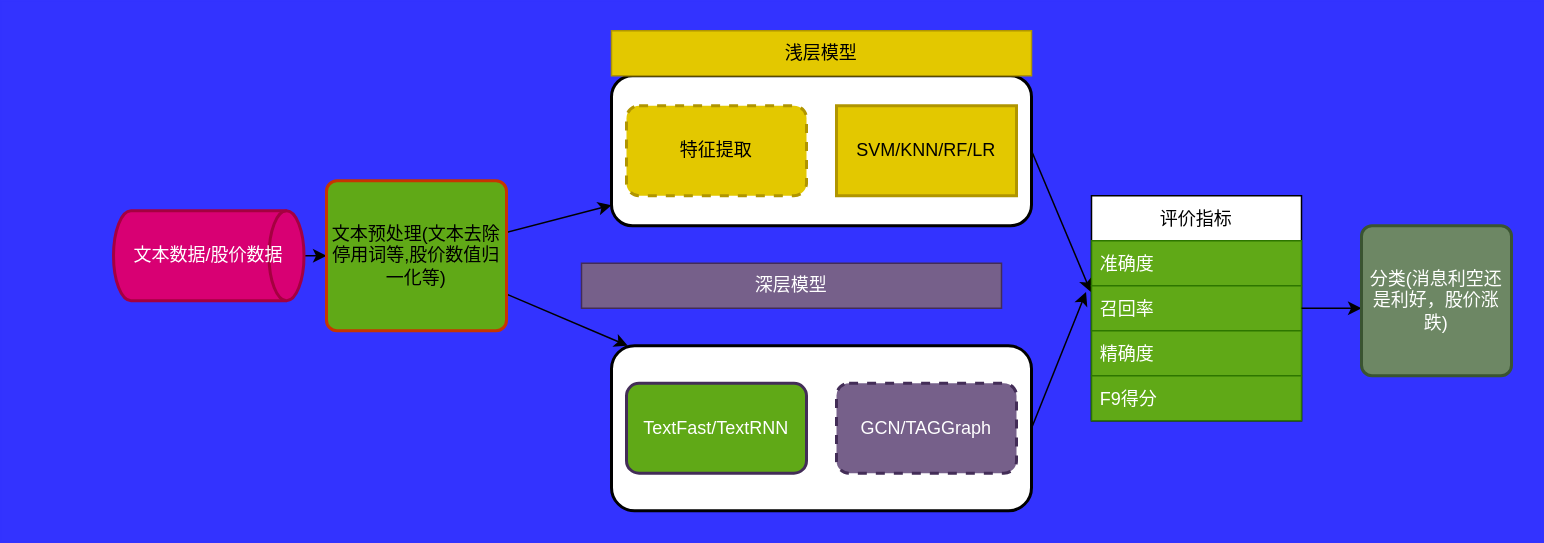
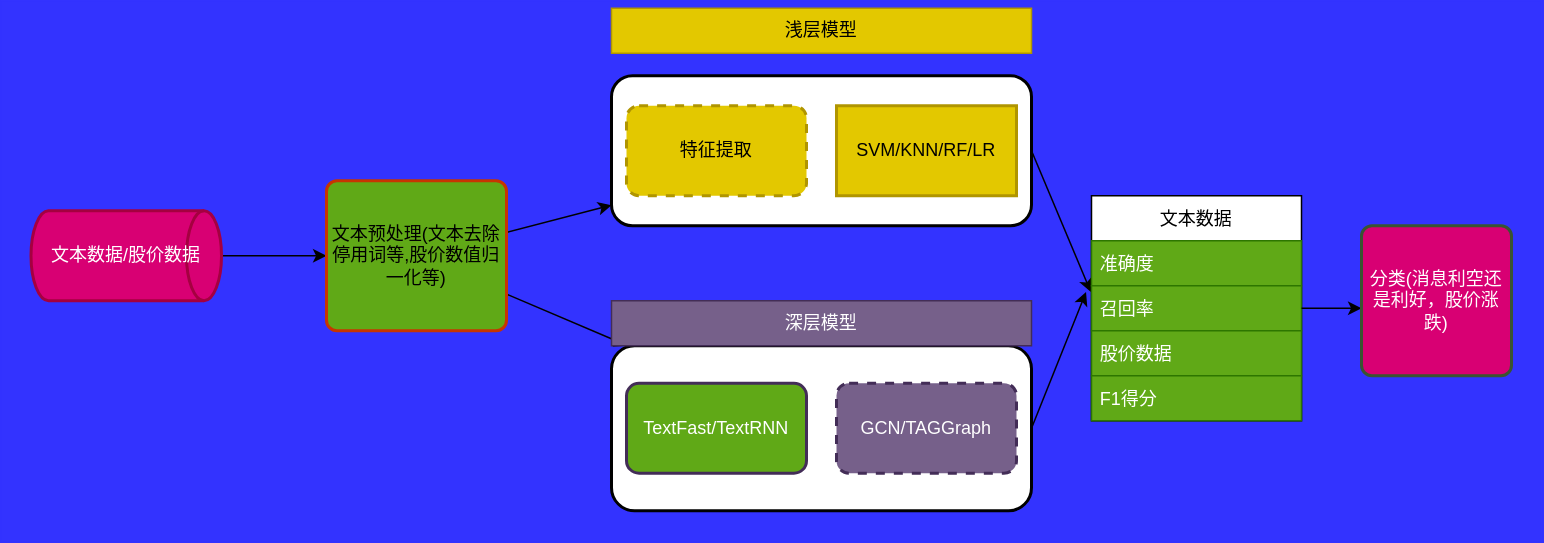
- <mxCell id="13" value="浅层模型" style="text;html=1;strokeColor=#B09500;fillColor=#e3c800;align=center;verticalAlign=middle;whiteSpace=wrap;rounded=0;fontColor=#000000;" parent="1" vertex="1"><mxGeometry x="407" y="20" width="280" height="30" as="geometry" /></mxCell>
+ <mxCell id="13" value="浅层模型" style="text;html=1;strokeColor=#B09500;fillColor=#e3c800;align=center;verticalAlign=middle;whiteSpace=wrap;rounded=0;fontColor=#000000;" parent="1" vertex="1"><mxGeometry x="407" y="5" width="280" height="30" as="geometry" /></mxCell>
- <mxCell id="17" value="评价指标" style="swimlane;fontStyle=0;childLayout=stackLayout;horizontal=1;startSize=30;horizontalStack=0;resizeParent=1;resizeParentMax=0;resizeLast=0;collapsible=1;marginBottom=0;" parent="1" vertex="1"><mxGeometry x="727" y="130" width="140" height="150" as="geometry" /></mxCell>
+ <mxCell id="17" value="文本数据" style="swimlane;fontStyle=0;childLayout=stackLayout;horizontal=1;startSize=30;horizontalStack=0;resizeParent=1;resizeParentMax=0;resizeLast=0;collapsible=1;marginBottom=0;" parent="1" vertex="1"><mxGeometry x="727" y="130" width="140" height="150" as="geometry" /></mxCell>
- <mxCell id="3" value="文本数据/股价数据" style="strokeWidth=2;html=1;shape=mxgraph.flowchart.direct_data;whiteSpace=wrap;fillColor=#d80073;fontColor=#ffffff;strokeColor=#A50040;" parent="1" vertex="1"><mxGeometry x="75" y="140" width="127" height="60" as="geometry" /></mxCell>
+ <mxCell id="3" value="文本数据/股价数据" style="strokeWidth=2;html=1;shape=mxgraph.flowchart.direct_data;whiteSpace=wrap;fillColor=#d80073;fontColor=#ffffff;strokeColor=#A50040;" parent="1" vertex="1"><mxGeometry x="20" y="140" width="127" height="60" as="geometry" /></mxCell>
- <mxCell id="14" value="深层模型" style="text;html=1;strokeColor=#432D57;fillColor=#76608a;align=center;verticalAlign=middle;whiteSpace=wrap;rounded=0;fontColor=#ffffff;" parent="1" vertex="1"><mxGeometry x="387" y="175" width="280" height="30" as="geometry" /></mxCell>
+ <mxCell id="14" value="深层模型" style="text;html=1;strokeColor=#432D57;fillColor=#76608a;align=center;verticalAlign=middle;whiteSpace=wrap;rounded=0;fontColor=#ffffff;" parent="1" vertex="1"><mxGeometry x="407" y="200" width="280" height="30" as="geometry" /></mxCell>
- <mxCell id="23" value="分类(消息利空还是利好，股价涨跌)" style="rounded=1;whiteSpace=wrap;html=1;absoluteArcSize=1;arcSize=14;strokeWidth=2;fillColor=#6d8764;fontColor=#ffffff;strokeColor=#3A5431;" parent="1" vertex="1"><mxGeometry x="907" y="150" width="100" height="100" as="geometry" /></mxCell>
+ <mxCell id="23" value="分类(消息利空还是利好，股价涨跌)" style="rounded=1;whiteSpace=wrap;html=1;absoluteArcSize=1;arcSize=14;strokeWidth=2;fillColor=#d80073;fontColor=#ffffff;strokeColor=#3A5431;" parent="1" vertex="1"><mxGeometry x="907" y="150" width="100" height="100" as="geometry" /></mxCell>
- <mxCell id="20" value="精确度" style="text;strokeColor=#2D7600;fillColor=#60a917;align=left;verticalAlign=middle;spacingLeft=4;spacingRight=4;overflow=hidden;points=[[0,0.5],[1,0.5]];portConstraint=eastwest;rotatable=0;fontColor=#ffffff;" parent="17" vertex="1"><mxGeometry y="90" width="140" height="30" as="geometry" /></mxCell>
+ <mxCell id="20" value="股价数据" style="text;strokeColor=#2D7600;fillColor=#60a917;align=left;verticalAlign=middle;spacingLeft=4;spacingRight=4;overflow=hidden;points=[[0,0.5],[1,0.5]];portConstraint=eastwest;rotatable=0;fontColor=#ffffff;" parent="17" vertex="1"><mxGeometry y="90" width="140" height="30" as="geometry" /></mxCell>
- <mxCell id="21" value="F9得分" style="text;strokeColor=#2D7600;fillColor=#60a917;align=left;verticalAlign=middle;spacingLeft=4;spacingRight=4;overflow=hidden;points=[[0,0.5],[1,0.5]];portConstraint=eastwest;rotatable=0;fontColor=#ffffff;" parent="17" vertex="1"><mxGeometry y="120" width="140" height="30" as="geometry" /></mxCell>
+ <mxCell id="21" value="F1得分" style="text;strokeColor=#2D7600;fillColor=#60a917;align=left;verticalAlign=middle;spacingLeft=4;spacingRight=4;overflow=hidden;points=[[0,0.5],[1,0.5]];portConstraint=eastwest;rotatable=0;fontColor=#ffffff;" parent="17" vertex="1"><mxGeometry y="120" width="140" height="30" as="geometry" /></mxCell>
